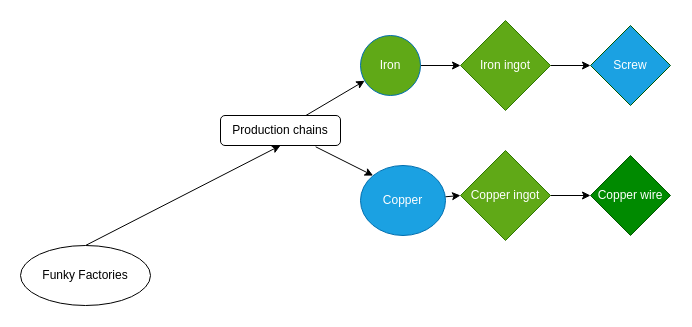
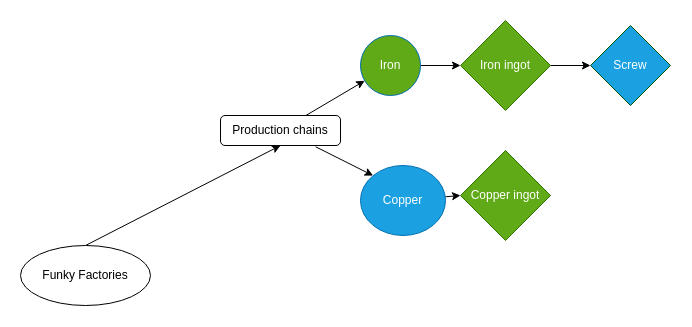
- <mxCell id="13" style="edgeStyle=none;orthogonalLoop=1;jettySize=auto;html=1;entryX=0;entryY=0.5;entryDx=0;entryDy=0;" edge="1" parent="1" source="14" target="16"><mxGeometry relative="1" as="geometry" /></mxCell>
- <mxCell id="16" value="Copper wire" style="rhombus;whiteSpace=wrap;html=1;fillColor=#008a00;fontColor=#ffffff;strokeColor=#005700;" vertex="1" parent="1"><mxGeometry x="590" y="155" width="80" height="80" as="geometry" /></mxCell>
